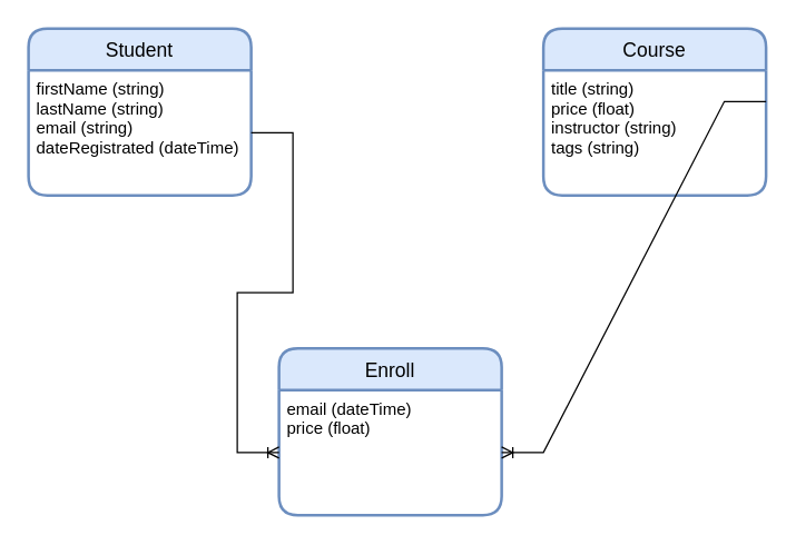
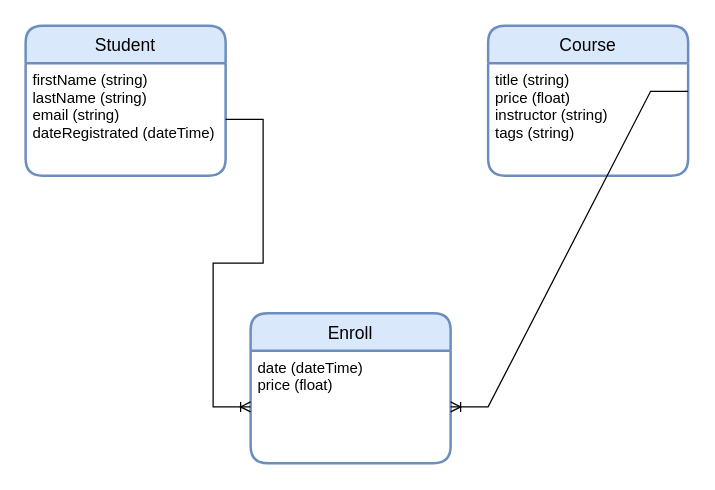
- <mxCell id="7" value="email (dateTime)&#10;price (float)" style="align=left;strokeColor=none;fillColor=none;spacingLeft=4;fontSize=12;verticalAlign=top;resizable=0;rotatable=0;part=1;" parent="6" vertex="1"><mxGeometry y="30" width="160" height="90" as="geometry" /></mxCell>
+ <mxCell id="7" value="date (dateTime)&#10;price (float)" style="align=left;strokeColor=none;fillColor=none;spacingLeft=4;fontSize=12;verticalAlign=top;resizable=0;rotatable=0;part=1;" parent="6" vertex="1"><mxGeometry y="30" width="160" height="90" as="geometry" /></mxCell>
